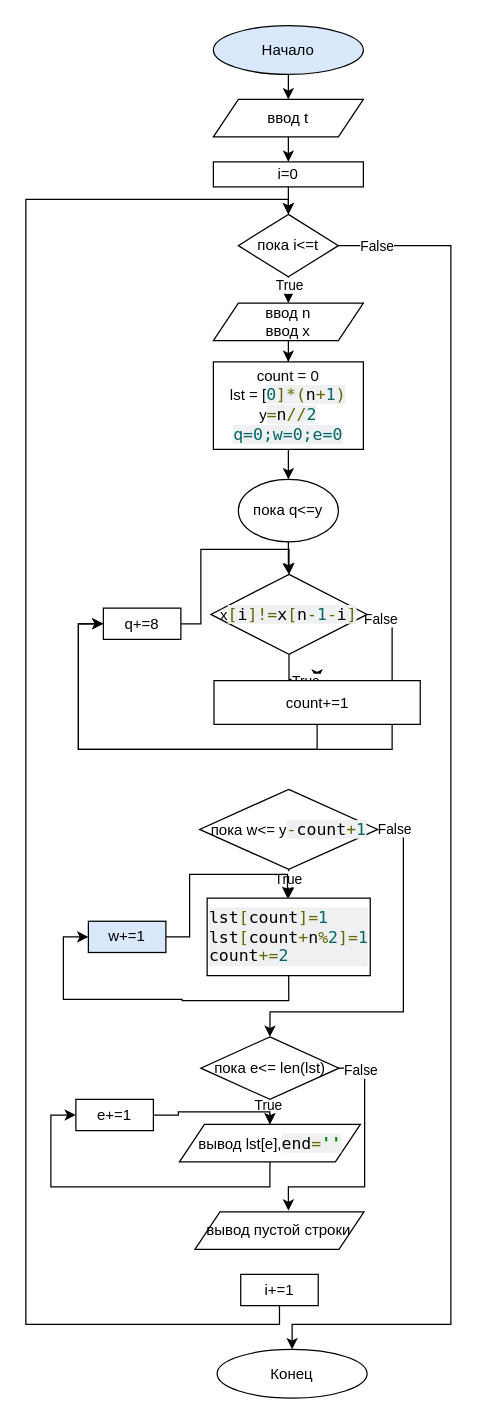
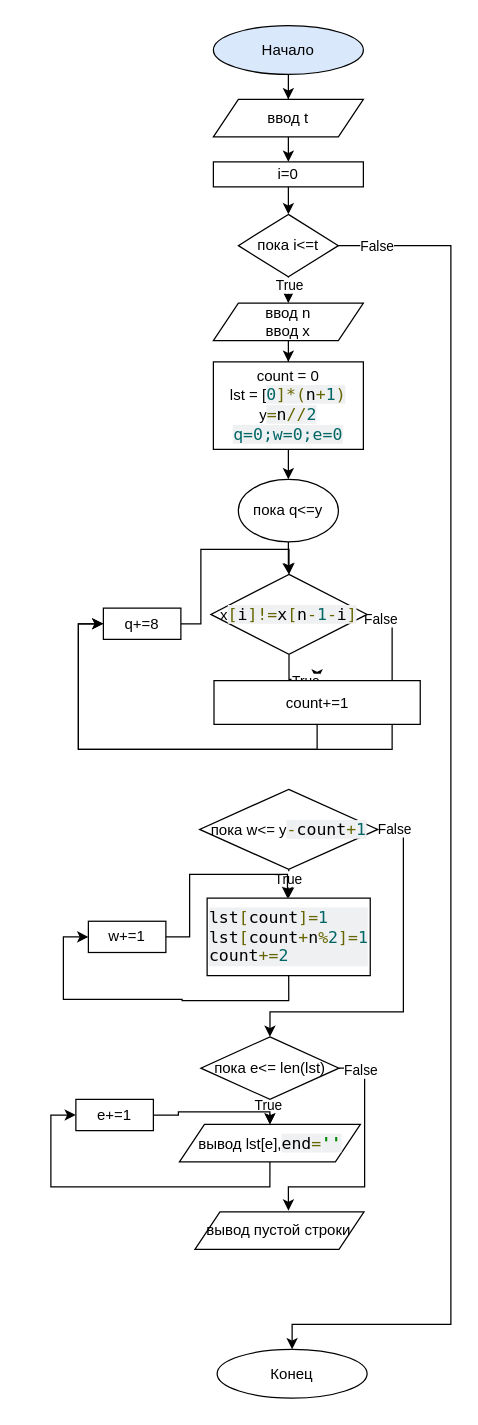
- <mxCell id="47" style="edgeStyle=orthogonalEdgeStyle;rounded=0;orthogonalLoop=1;jettySize=auto;html=1;entryX=0.5;entryY=0;entryDx=0;entryDy=0;exitX=0.5;exitY=1;exitDx=0;exitDy=0;" edge="1" parent="1" source="48" target="12"><mxGeometry relative="1" as="geometry"><Array as="points"><mxPoint x="223" y="1059" /><mxPoint x="20" y="1059" /><mxPoint x="20" y="159" /><mxPoint x="230" y="159" /></Array></mxGeometry></mxCell>
- <mxCell id="36" value="w+=1" style="rounded=0;whiteSpace=wrap;html=1;fillColor=#dae8fc;" vertex="1" parent="1"><mxGeometry x="70" y="736.5" width="62" height="25" as="geometry" /></mxCell>
+ <mxCell id="36" value="w+=1" style="rounded=0;whiteSpace=wrap;html=1;" vertex="1" parent="1"><mxGeometry x="70" y="736.5" width="62" height="25" as="geometry" /></mxCell>
- <mxCell id="48" value="i+=1" style="rounded=0;whiteSpace=wrap;html=1;" vertex="1" parent="1"><mxGeometry x="191.88" y="1019" width="62" height="25" as="geometry" /></mxCell>
